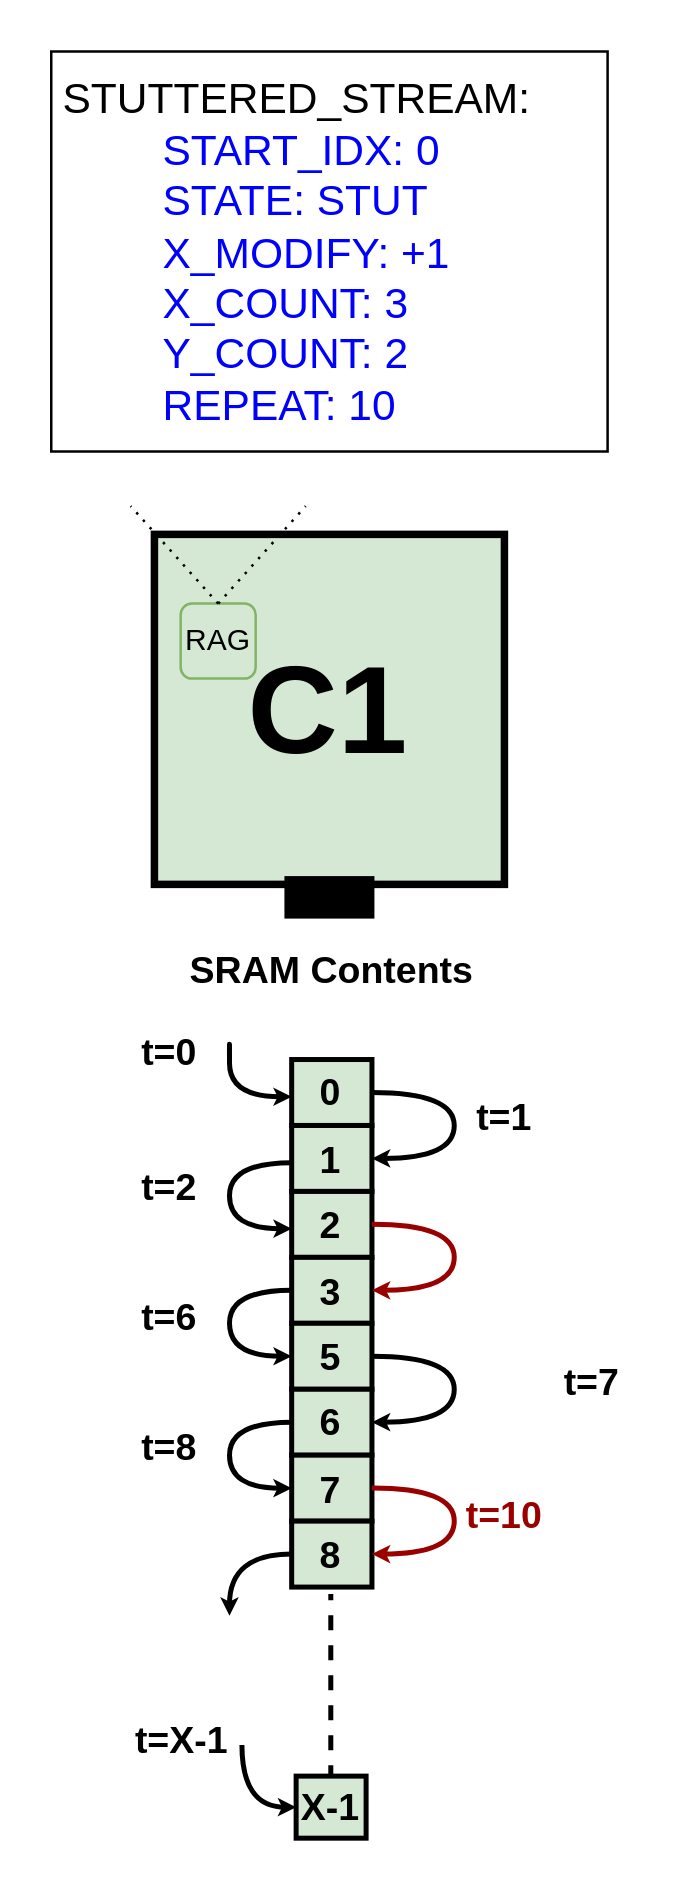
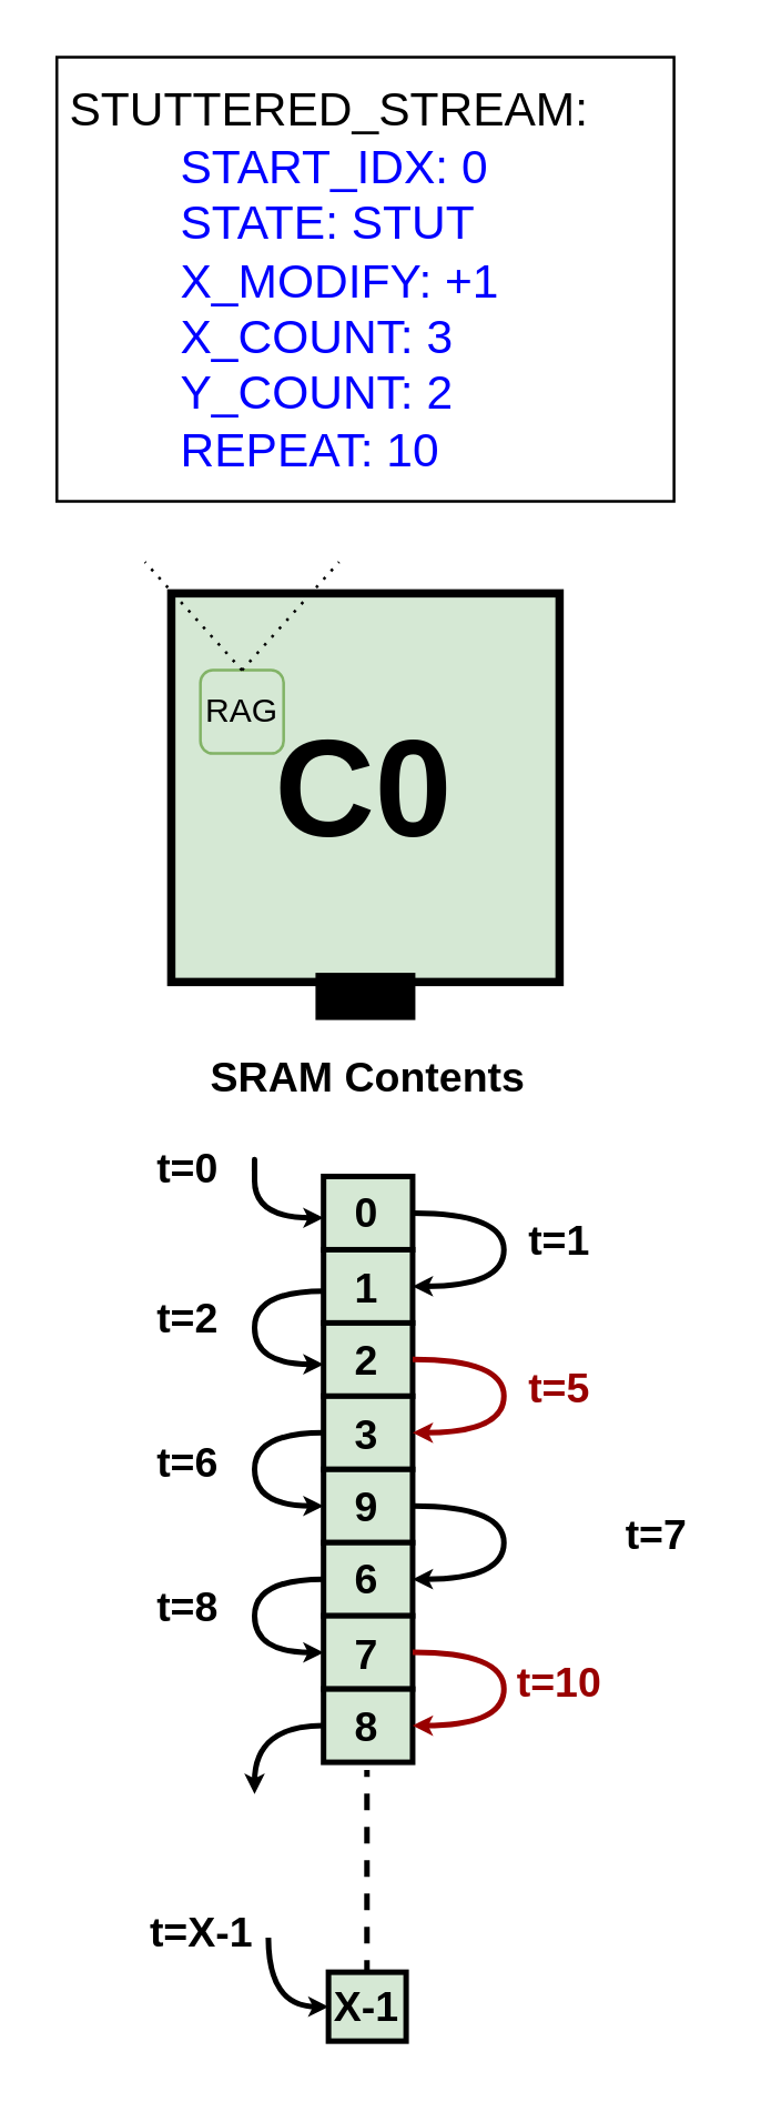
- <mxCell id="2" value="C1" style="whiteSpace=wrap;html=1;aspect=fixed;fillColor=#d5e8d4;strokeColor=#000000;strokeWidth=3;fontSize=50;fontStyle=1" parent="1" vertex="1"><mxGeometry x="61.27" y="213.15" width="140" height="140" as="geometry" /></mxCell>
+ <mxCell id="2" value="C0" style="whiteSpace=wrap;html=1;aspect=fixed;fillColor=#d5e8d4;strokeColor=#000000;strokeWidth=3;fontSize=50;fontStyle=1" parent="1" vertex="1"><mxGeometry x="61.27" y="213.15" width="140" height="140" as="geometry" /></mxCell>
+ <mxCell id="28" value="t=5" style="text;html=1;align=center;verticalAlign=middle;resizable=0;points=[];autosize=1;strokeColor=none;fillColor=none;fontSize=15;fontColor=#990000;fontStyle=1" parent="1" vertex="1"><mxGeometry x="180.842" y="489.128" width="40" height="20" as="geometry" /></mxCell>
- <mxCell id="13" value="5" style="rounded=0;whiteSpace=wrap;html=1;fontSize=15;strokeWidth=2;fontStyle=1;fillColor=#d5e8d4;strokeColor=#000000;" parent="1" vertex="1"><mxGeometry x="116.173" y="528.719" width="32.113" height="26.376" as="geometry" /></mxCell>
+ <mxCell id="13" value="9" style="rounded=0;whiteSpace=wrap;html=1;fontSize=15;strokeWidth=2;fontStyle=1;fillColor=#d5e8d4;strokeColor=#000000;" parent="1" vertex="1"><mxGeometry x="116.173" y="528.719" width="32.113" height="26.376" as="geometry" /></mxCell>
